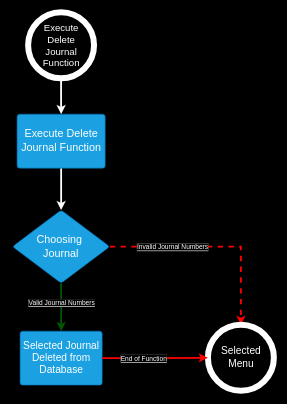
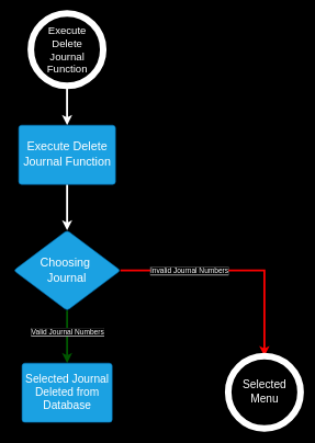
- <mxCell id="8" style="edgeStyle=orthogonalEdgeStyle;rounded=0;orthogonalLoop=1;jettySize=auto;html=1;exitX=1;exitY=0.5;exitDx=0;exitDy=0;strokeColor=#FF0000;strokeWidth=3;entryX=0.5;entryY=0;entryDx=0;entryDy=0;entryPerimeter=0;dashed=1;" edge="1" parent="1" source="10" target="12"><mxGeometry relative="1" as="geometry"><mxPoint x="376" y="410" as="targetPoint" /></mxGeometry></mxCell>
+ <mxCell id="8" style="edgeStyle=orthogonalEdgeStyle;rounded=0;orthogonalLoop=1;jettySize=auto;html=1;exitX=1;exitY=0.5;exitDx=0;exitDy=0;strokeColor=#FF0000;strokeWidth=3;entryX=0.5;entryY=0;entryDx=0;entryDy=0;entryPerimeter=0;" edge="1" parent="1" source="10" target="12"><mxGeometry relative="1" as="geometry"><mxPoint x="376" y="410" as="targetPoint" /></mxGeometry></mxCell>
- <mxCell id="13" style="edgeStyle=orthogonalEdgeStyle;rounded=0;orthogonalLoop=1;jettySize=auto;html=1;exitX=1;exitY=0.5;exitDx=0;exitDy=0;entryX=0;entryY=0.5;entryDx=0;entryDy=0;entryPerimeter=0;strokeColor=#FF0000;strokeWidth=3;" edge="1" parent="1" source="11" target="12"><mxGeometry relative="1" as="geometry" /></mxCell>
- <mxCell id="14" value="&lt;span style=&quot;color: rgb(255, 255, 255); background-color: rgb(0, 0, 0);&quot;&gt;End of Function&lt;/span&gt;" style="edgeLabel;html=1;align=center;verticalAlign=middle;resizable=0;points=[];" vertex="1" connectable="0" parent="13"><mxGeometry x="-0.221" relative="1" as="geometry"><mxPoint as="offset" /></mxGeometry></mxCell>
